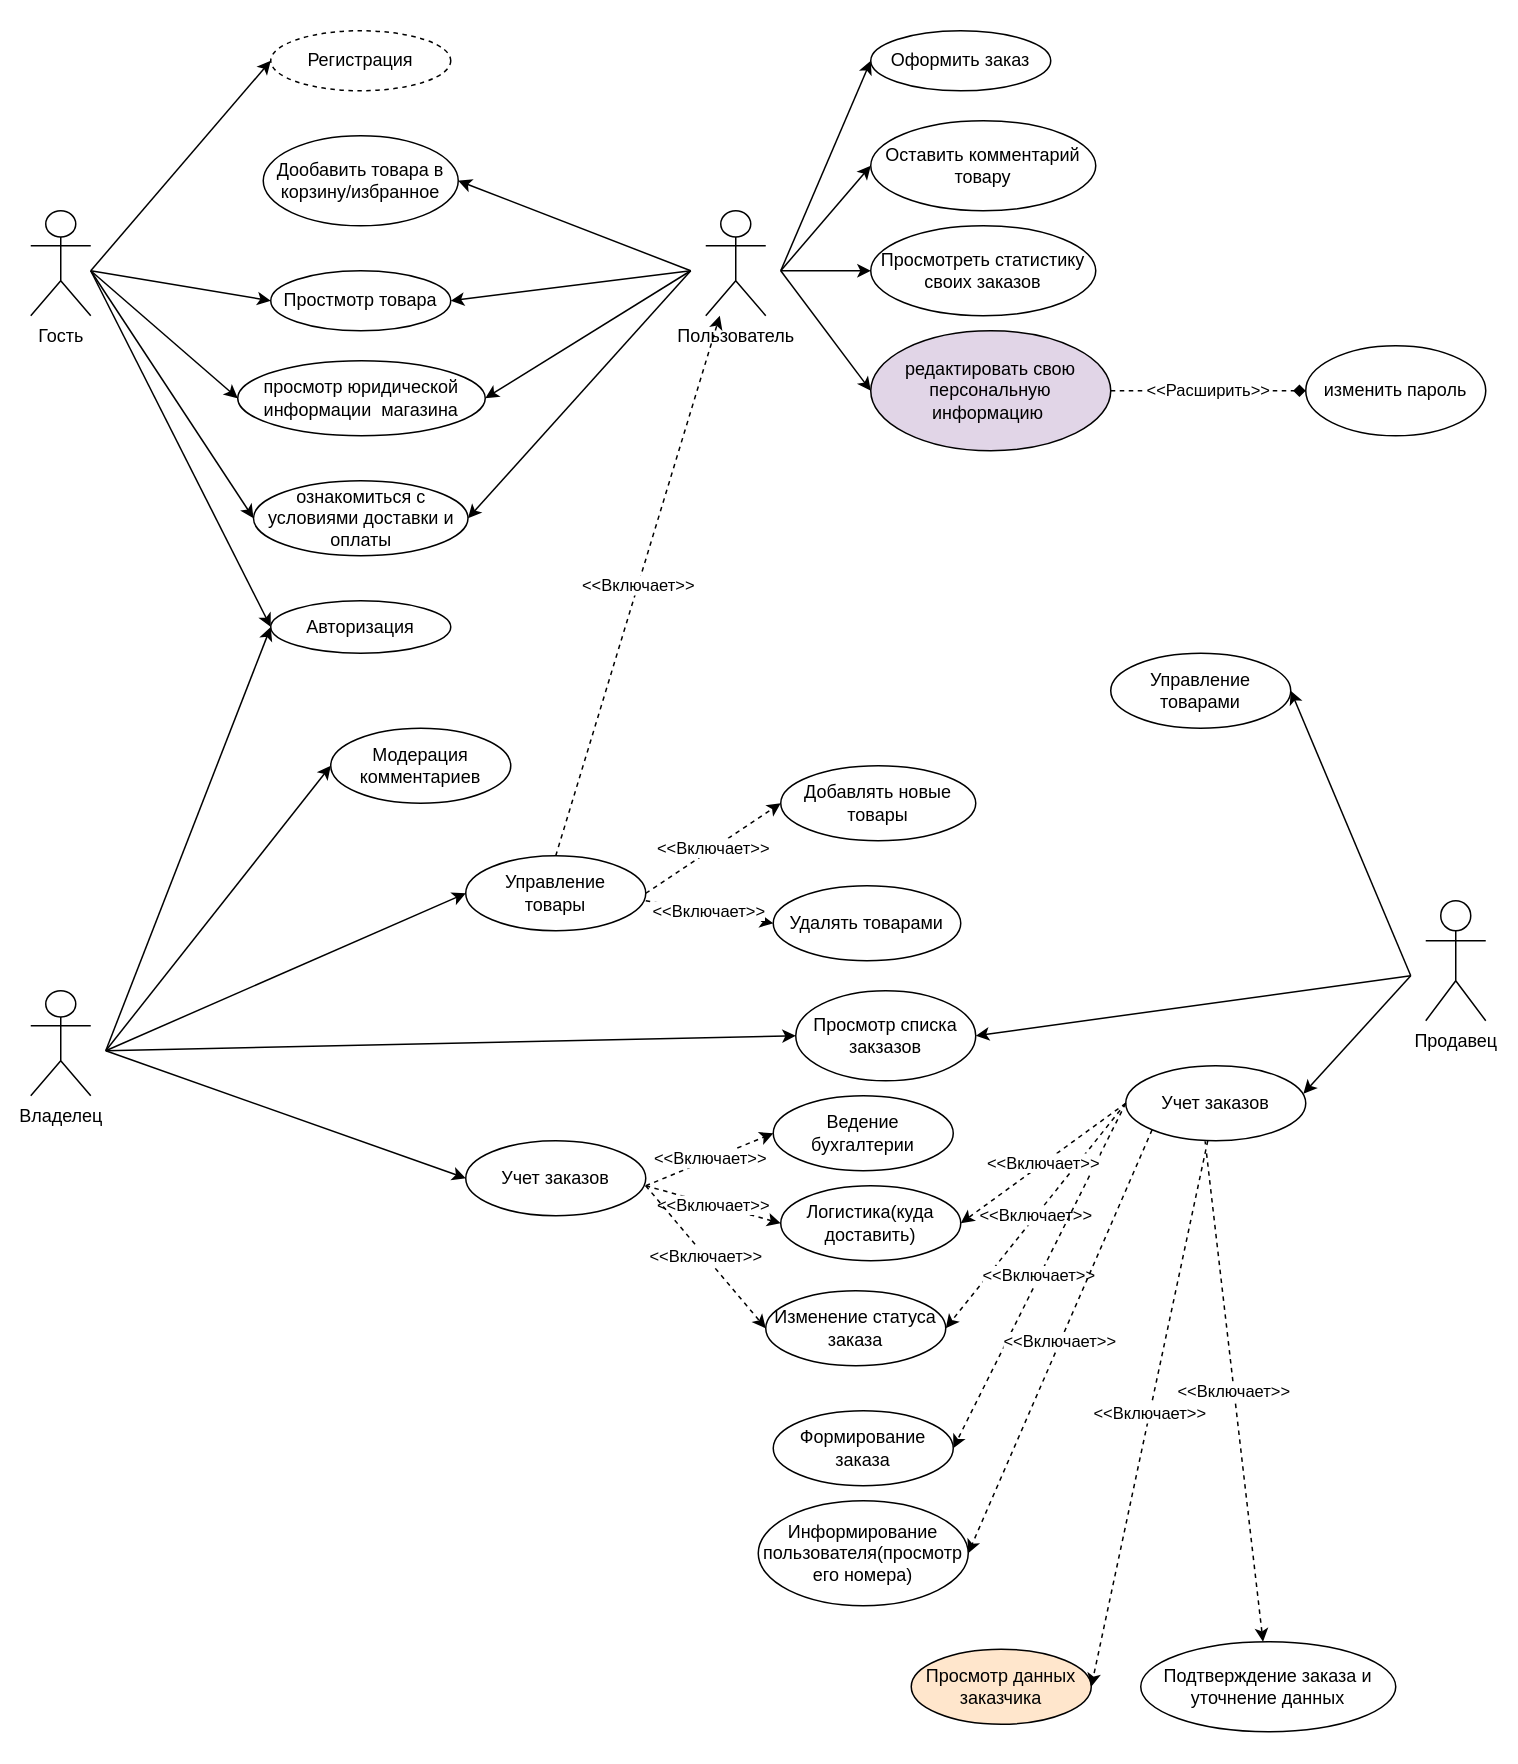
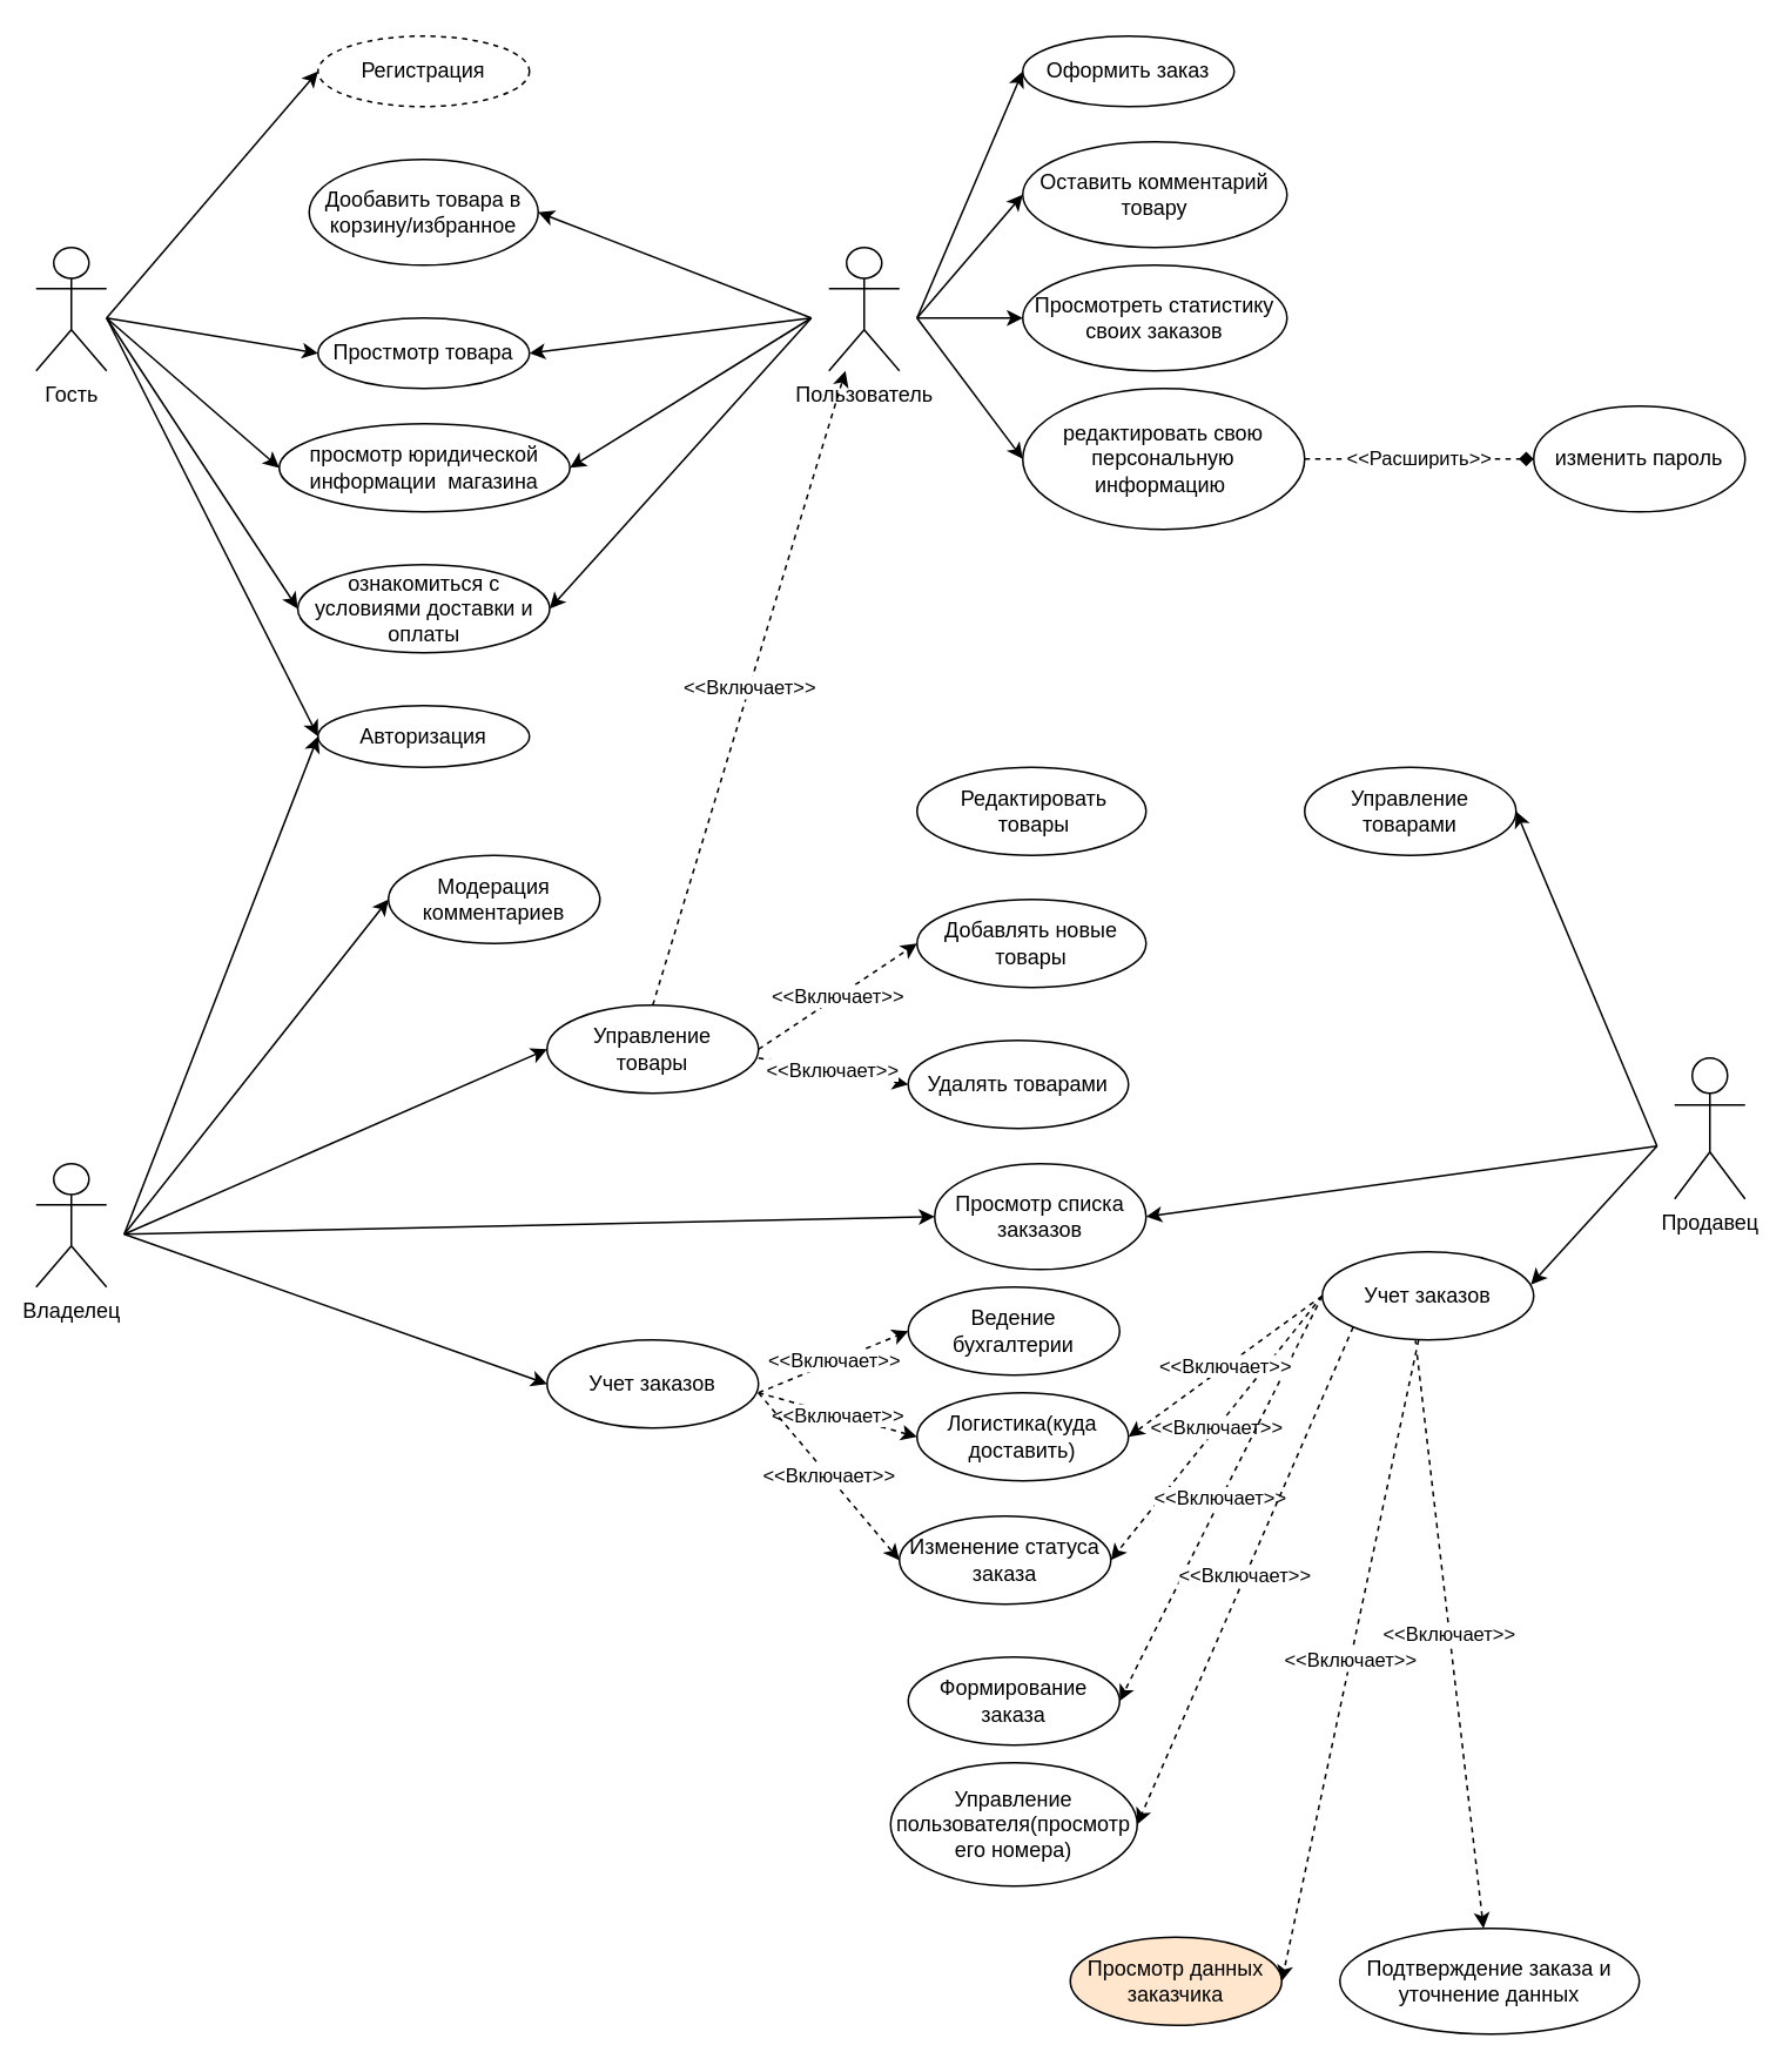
- <mxCell id="13" value="редактировать свою персональную информацию&amp;nbsp;" style="ellipse;whiteSpace=wrap;html=1;fillColor=#e1d5e7;" parent="1" vertex="1"><mxGeometry x="580" y="220" width="160" height="80" as="geometry" /></mxCell>
+ <mxCell id="13" value="редактировать свою персональную информацию&amp;nbsp;" style="ellipse;whiteSpace=wrap;html=1;" parent="1" vertex="1"><mxGeometry x="580" y="220" width="160" height="80" as="geometry" /></mxCell>
+ <mxCell id="48" value="&amp;nbsp;Редактировать&lt;br&gt;&amp;nbsp;товары" style="ellipse;whiteSpace=wrap;html=1;" parent="1" vertex="1"><mxGeometry x="520" y="435" width="130" height="50" as="geometry" /></mxCell>
- <mxCell id="59" value="Информирование пользователя(просмотр его номера)" style="ellipse;whiteSpace=wrap;html=1;" parent="1" vertex="1"><mxGeometry x="505" y="1000" width="140" height="70" as="geometry" /></mxCell>
+ <mxCell id="59" value="Управление пользователя(просмотр его номера)" style="ellipse;whiteSpace=wrap;html=1;" parent="1" vertex="1"><mxGeometry x="505" y="1000" width="140" height="70" as="geometry" /></mxCell>
